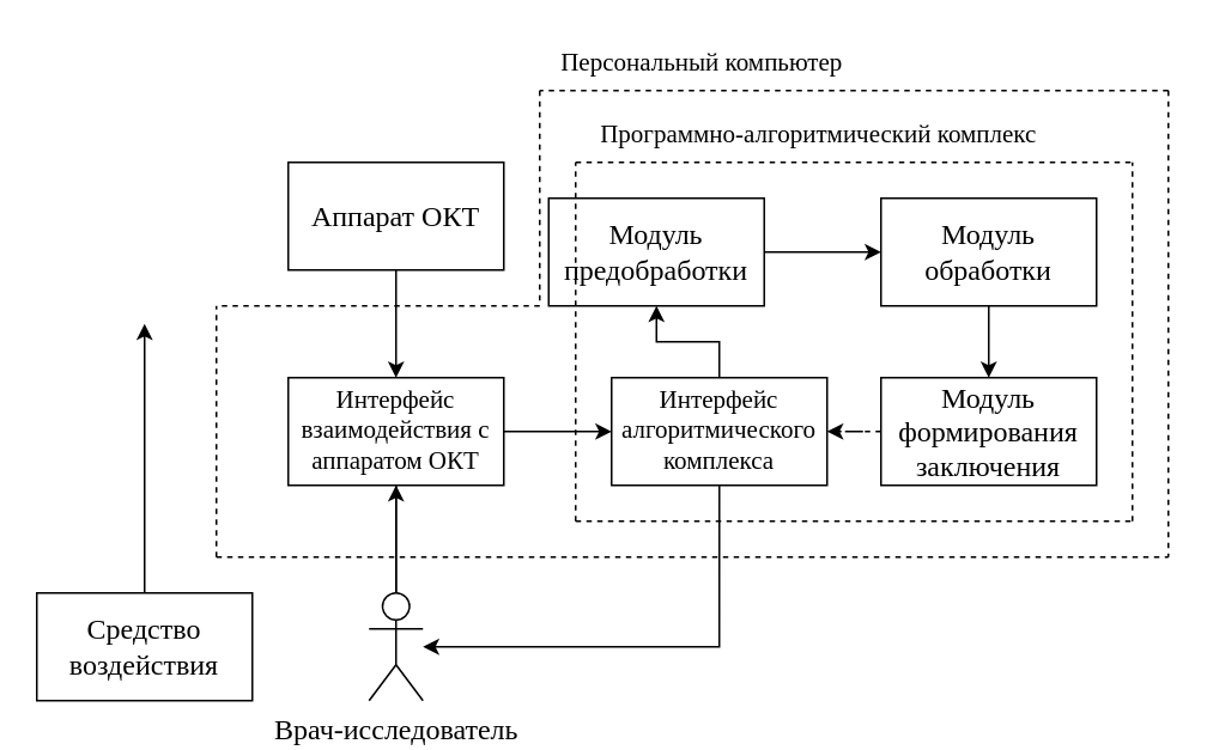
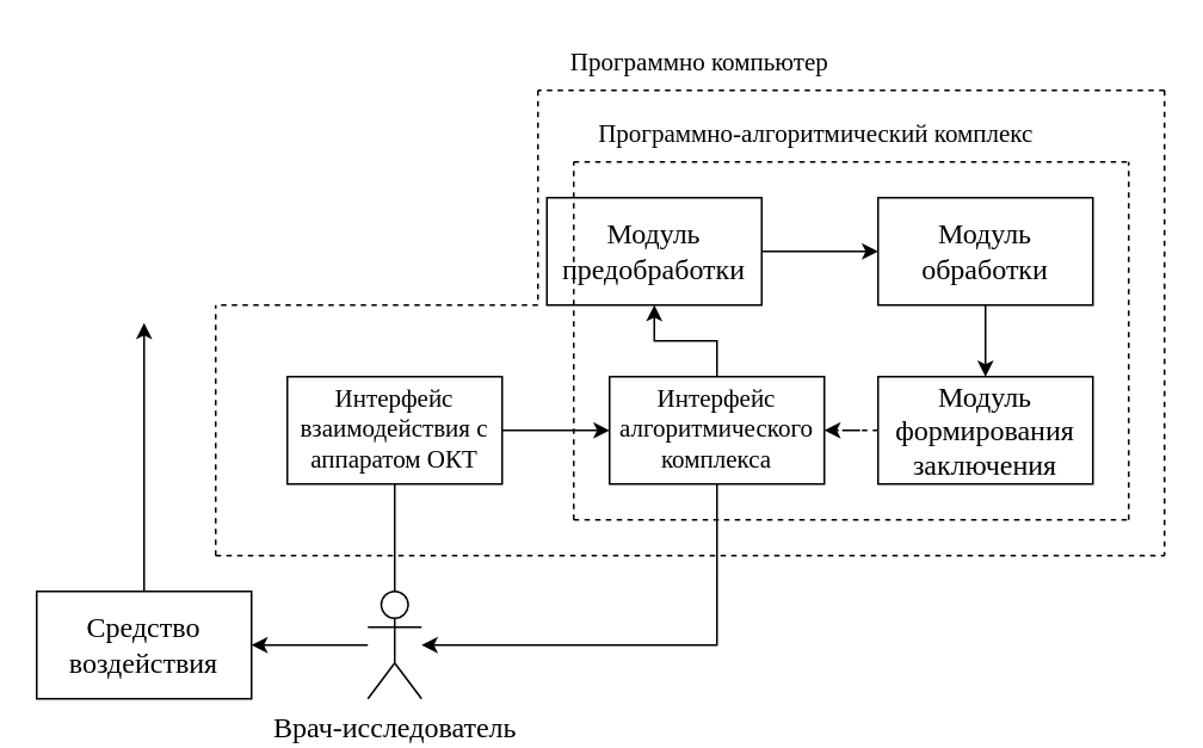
- <mxCell id="23" value="&lt;font face=&quot;Times New Roman&quot;&gt;&lt;span style=&quot;font-size: 14px;&quot;&gt;Персональный компьютер&lt;/span&gt;&lt;/font&gt;" style="text;html=1;align=center;verticalAlign=middle;resizable=0;points=[];autosize=1;strokeColor=none;fillColor=none;" parent="1" vertex="1"><mxGeometry x="300" y="20" width="180" height="30" as="geometry" /></mxCell>
+ <mxCell id="23" value="&lt;font face=&quot;Times New Roman&quot;&gt;&lt;span style=&quot;font-size: 14px;&quot;&gt;Программно компьютер&lt;/span&gt;&lt;/font&gt;" style="text;html=1;align=center;verticalAlign=middle;resizable=0;points=[];autosize=1;strokeColor=none;fillColor=none;" parent="1" vertex="1"><mxGeometry x="300" y="20" width="180" height="30" as="geometry" /></mxCell>
- <mxCell id="3" value="&lt;font face=&quot;Times New Roman&quot;&gt;&lt;span style=&quot;font-size: 16px;&quot;&gt;Аппарат ОКТ&lt;/span&gt;&lt;/font&gt;" style="rounded=0;whiteSpace=wrap;html=1;" parent="1" vertex="1"><mxGeometry x="160" y="90" width="120" height="60" as="geometry" /></mxCell>
- <mxCell id="2" style="edgeStyle=orthogonalEdgeStyle;rounded=0;orthogonalLoop=1;jettySize=auto;html=1;entryX=0.5;entryY=0;entryDx=0;entryDy=0;" parent="1" source="3" target="17" edge="1"><mxGeometry relative="1" as="geometry" /></mxCell>
- <mxCell id="11" style="edgeStyle=orthogonalEdgeStyle;rounded=0;orthogonalLoop=1;jettySize=auto;html=1;" parent="1" source="13" target="17" edge="1"><mxGeometry relative="1" as="geometry" /></mxCell>
+ <mxCell id="11" style="edgeStyle=orthogonalEdgeStyle;rounded=0;orthogonalLoop=1;jettySize=auto;html=1;entryX=1;entryY=0.5;entryDx=0;entryDy=0;" parent="1" source="13" target="15" edge="1"><mxGeometry relative="1" as="geometry" /></mxCell>
